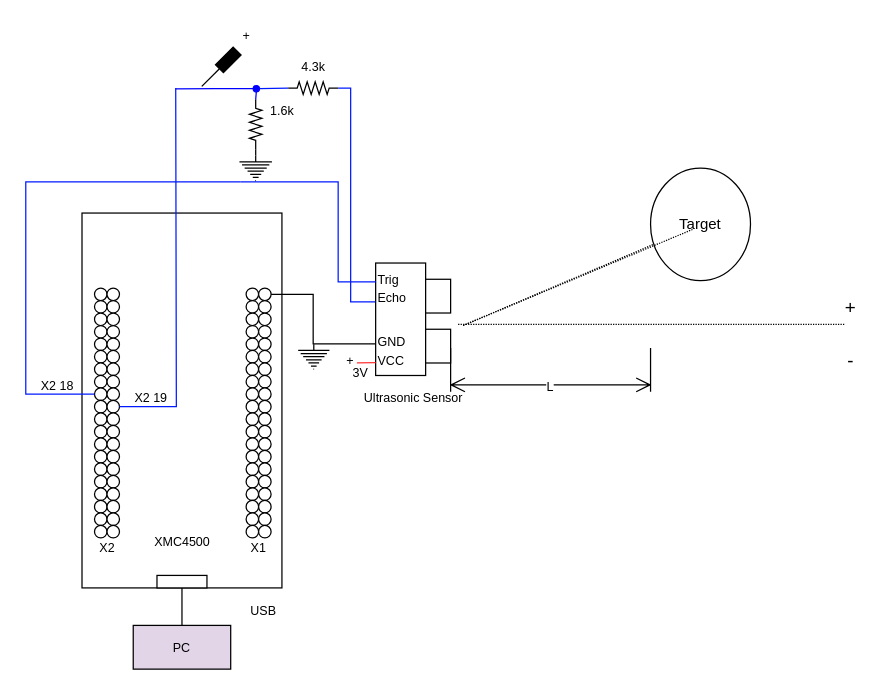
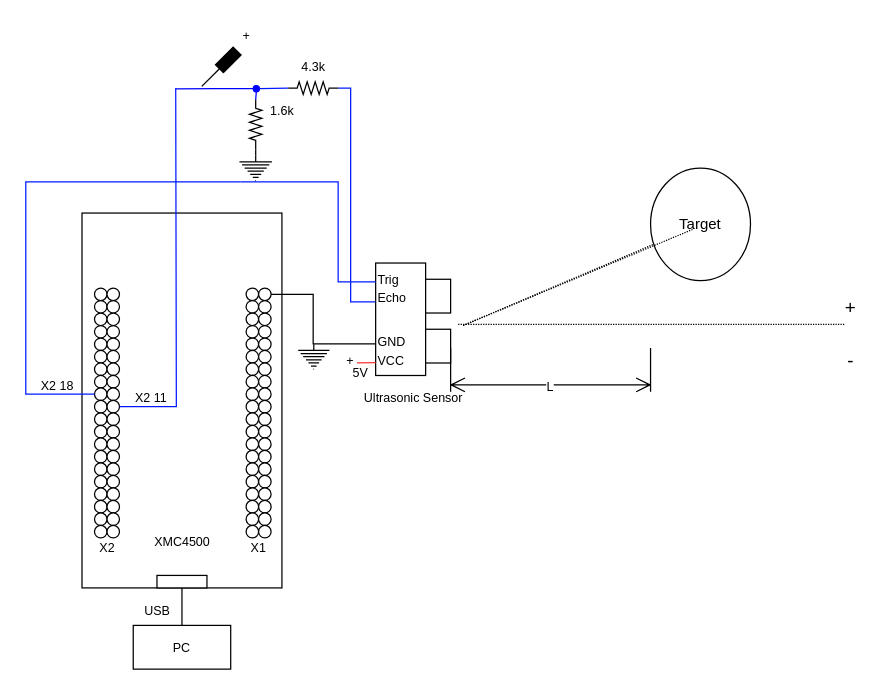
- <mxCell id="119" value="3V" style="text;html=1;resizable=0;points=[];autosize=1;align=left;verticalAlign=top;spacingTop=-4;fontSize=10;fontColor=#000000;" parent="1" vertex="1"><mxGeometry x="280" y="290" width="30" height="10" as="geometry" /></mxCell>
+ <mxCell id="119" value="5V" style="text;html=1;resizable=0;points=[];autosize=1;align=left;verticalAlign=top;spacingTop=-4;fontSize=10;fontColor=#000000;" parent="1" vertex="1"><mxGeometry x="280" y="290" width="30" height="10" as="geometry" /></mxCell>
- <mxCell id="110" value="X2 19" style="text;html=1;resizable=0;points=[];autosize=1;align=center;verticalAlign=top;spacingTop=-4;fontSize=10;" parent="1" vertex="1"><mxGeometry x="100" y="310" width="40" height="10" as="geometry" /></mxCell>
+ <mxCell id="110" value="X2 11" style="text;html=1;resizable=0;points=[];autosize=1;align=center;verticalAlign=top;spacingTop=-4;fontSize=10;" parent="1" vertex="1"><mxGeometry x="100" y="310" width="40" height="10" as="geometry" /></mxCell>
- <mxCell id="85" value="USB" style="text;html=1;resizable=0;points=[];autosize=1;align=center;verticalAlign=top;spacingTop=-4;fontSize=10;" parent="1" vertex="1"><mxGeometry x="190" y="480" width="40" height="20" as="geometry" /></mxCell>
+ <mxCell id="85" value="USB" style="text;html=1;resizable=0;points=[];autosize=1;align=center;verticalAlign=top;spacingTop=-4;fontSize=10;" parent="1" vertex="1"><mxGeometry x="105" y="480" width="40" height="20" as="geometry" /></mxCell>
- <mxCell id="113" value="PC" style="rounded=0;whiteSpace=wrap;html=1;shadow=0;strokeWidth=1;align=center;fontSize=10;fillColor=#e1d5e7;" parent="1" vertex="1"><mxGeometry x="106" y="500" width="78" height="35" as="geometry" /></mxCell>
+ <mxCell id="113" value="PC" style="rounded=0;whiteSpace=wrap;html=1;shadow=0;strokeWidth=1;align=center;fontSize=10;" parent="1" vertex="1"><mxGeometry x="106" y="500" width="78" height="35" as="geometry" /></mxCell>
